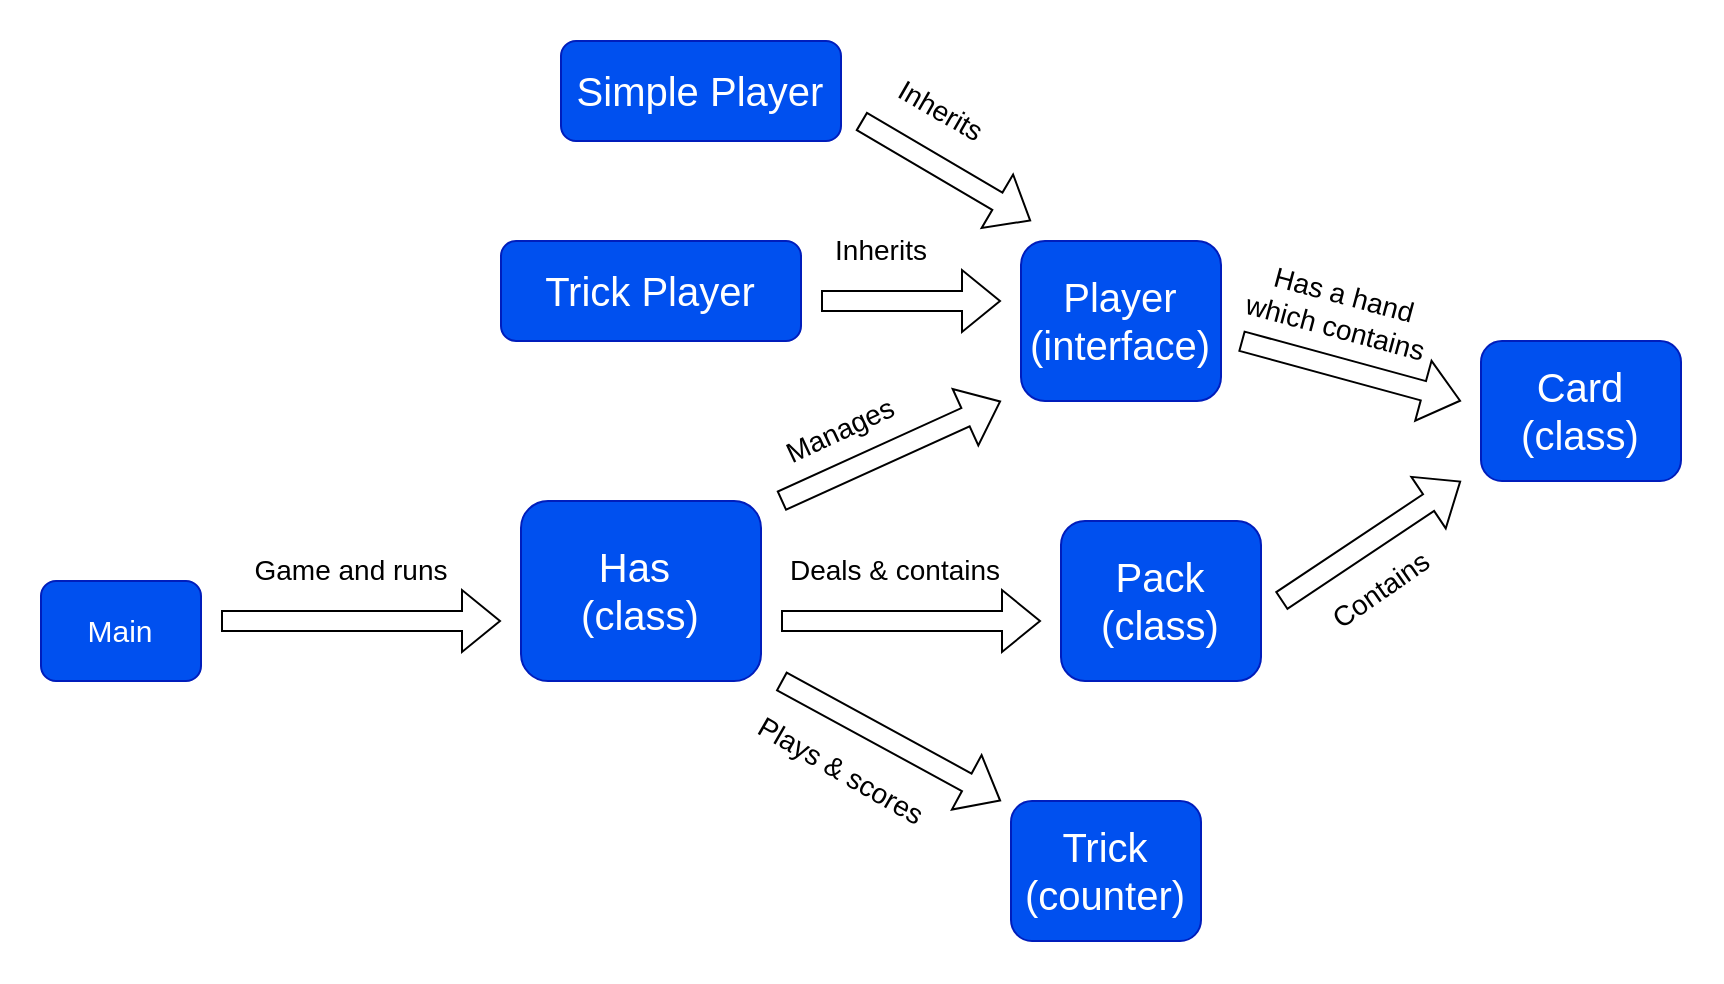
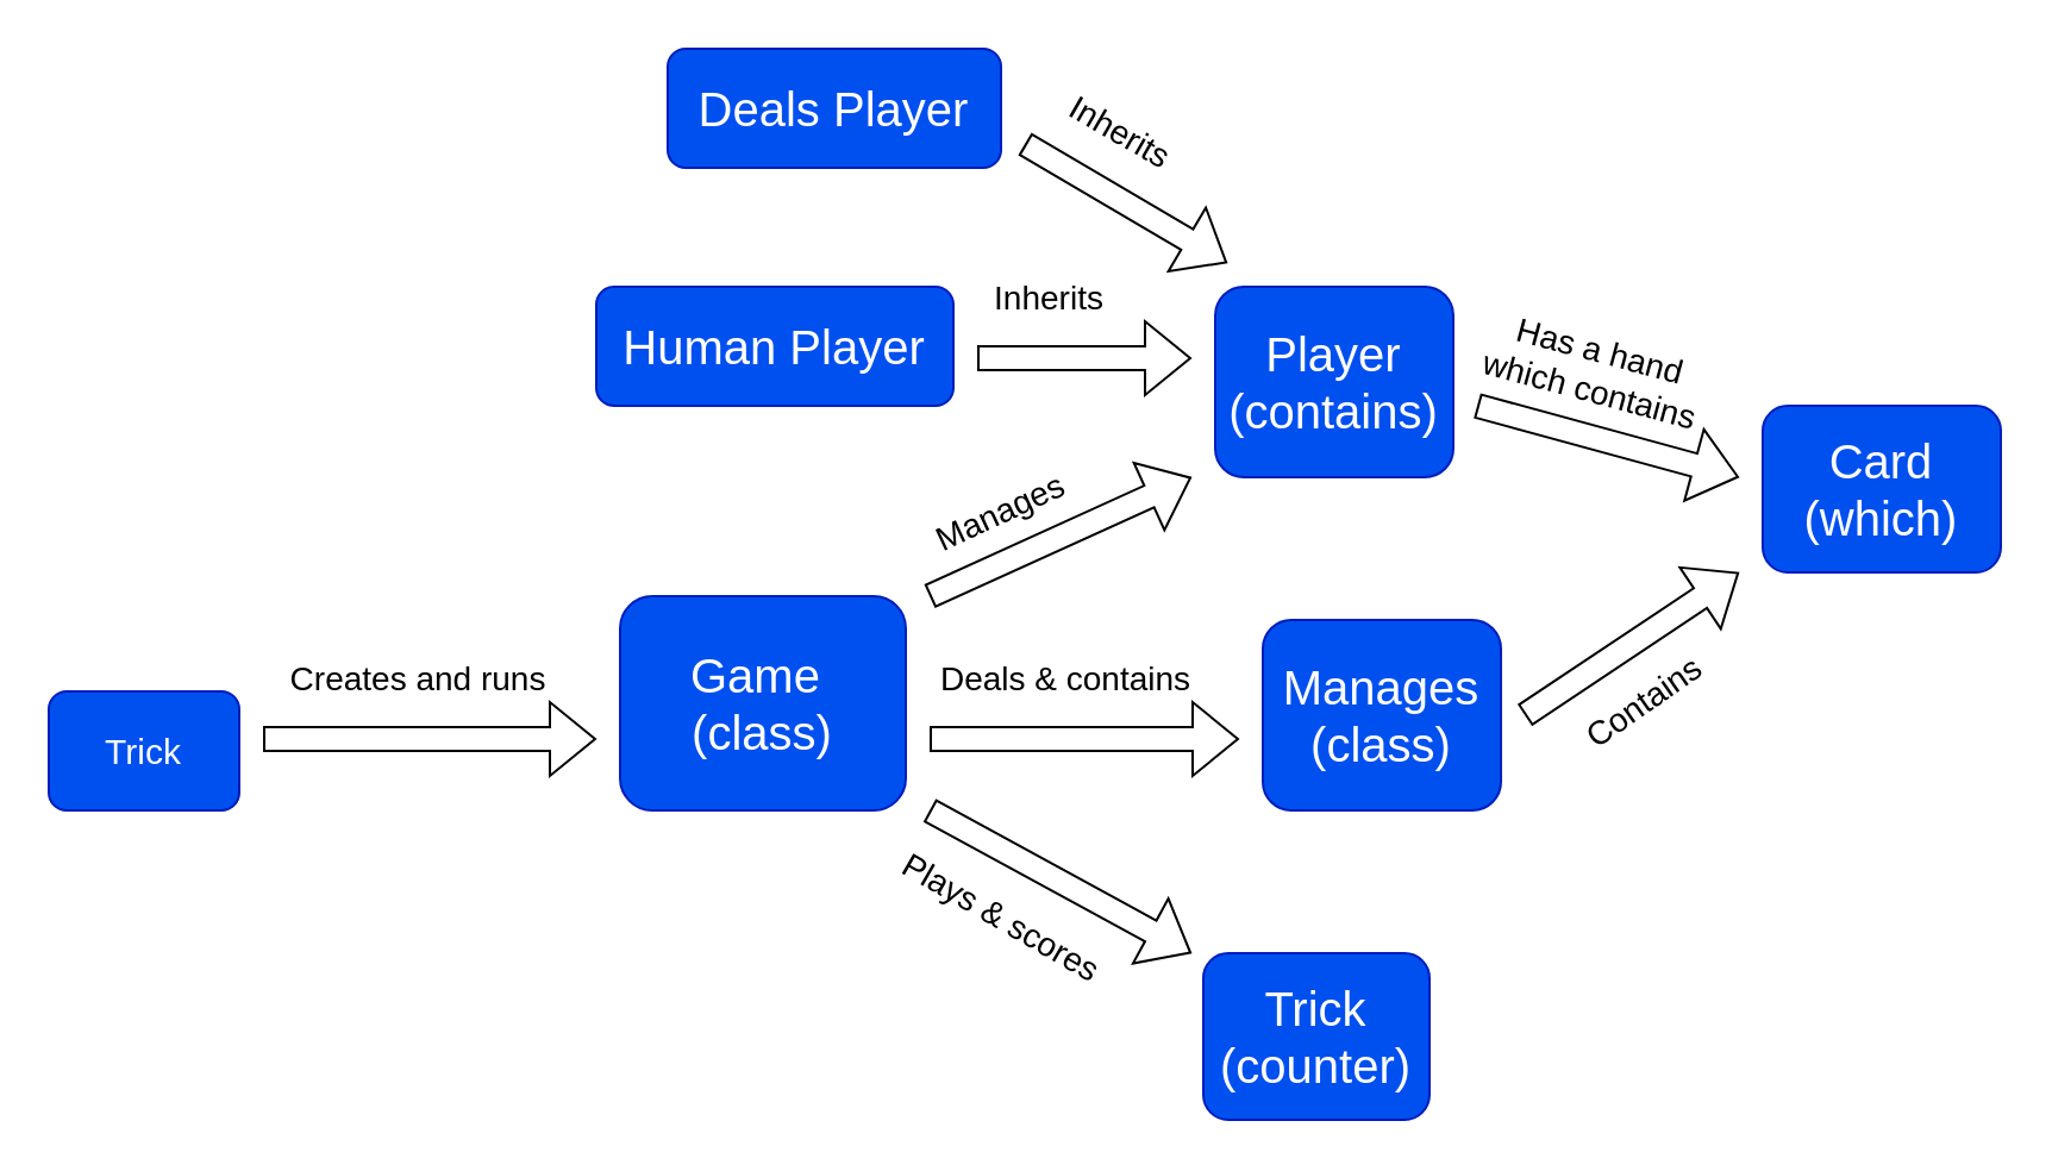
- <mxCell id="15" value="&lt;font style=&quot;font-size: 20px;&quot;&gt;Simple Player&lt;/font&gt;" style="rounded=1;whiteSpace=wrap;html=1;fillColor=#0050ef;fontColor=#ffffff;strokeColor=#001DBC;" vertex="1" parent="1"><mxGeometry x="280" y="20" width="140" height="50" as="geometry" /></mxCell>
+ <mxCell id="15" value="&lt;font style=&quot;font-size: 20px;&quot;&gt;Deals Player&lt;/font&gt;" style="rounded=1;whiteSpace=wrap;html=1;fillColor=#0050ef;fontColor=#ffffff;strokeColor=#001DBC;" vertex="1" parent="1"><mxGeometry x="280" y="20" width="140" height="50" as="geometry" /></mxCell>
- <mxCell id="16" value="&lt;font style=&quot;font-size: 20px;&quot;&gt;Trick Player&lt;/font&gt;" style="rounded=1;whiteSpace=wrap;html=1;fillColor=#0050ef;fontColor=#ffffff;strokeColor=#001DBC;" vertex="1" parent="1"><mxGeometry x="250" y="120" width="150" height="50" as="geometry" /></mxCell>
+ <mxCell id="16" value="&lt;font style=&quot;font-size: 20px;&quot;&gt;Human Player&lt;/font&gt;" style="rounded=1;whiteSpace=wrap;html=1;fillColor=#0050ef;fontColor=#ffffff;strokeColor=#001DBC;" vertex="1" parent="1"><mxGeometry x="250" y="120" width="150" height="50" as="geometry" /></mxCell>
- <mxCell id="9" value="&lt;font style=&quot;font-size: 20px;&quot;&gt;Player (interface)&lt;/font&gt;" style="rounded=1;whiteSpace=wrap;html=1;fillColor=#0050ef;fontColor=#ffffff;strokeColor=#001DBC;" vertex="1" parent="1"><mxGeometry x="510" y="120" width="100" height="80" as="geometry" /></mxCell>
+ <mxCell id="9" value="&lt;font style=&quot;font-size: 20px;&quot;&gt;Player (contains)&lt;/font&gt;" style="rounded=1;whiteSpace=wrap;html=1;fillColor=#0050ef;fontColor=#ffffff;strokeColor=#001DBC;" vertex="1" parent="1"><mxGeometry x="510" y="120" width="100" height="80" as="geometry" /></mxCell>
- <mxCell id="12" value="&lt;font style=&quot;font-size: 20px;&quot;&gt;Card (class)&lt;/font&gt;" style="rounded=1;whiteSpace=wrap;html=1;fillColor=#0050ef;fontColor=#ffffff;strokeColor=#001DBC;" vertex="1" parent="1"><mxGeometry x="740" y="170" width="100" height="70" as="geometry" /></mxCell>
+ <mxCell id="12" value="&lt;font style=&quot;font-size: 20px;&quot;&gt;Card (which)&lt;/font&gt;" style="rounded=1;whiteSpace=wrap;html=1;fillColor=#0050ef;fontColor=#ffffff;strokeColor=#001DBC;" vertex="1" parent="1"><mxGeometry x="740" y="170" width="100" height="70" as="geometry" /></mxCell>
- <mxCell id="5" value="&lt;font style=&quot;font-size: 14px;&quot;&gt;Game and runs&lt;/font&gt;" style="text;html=1;align=center;verticalAlign=middle;resizable=0;points=[];autosize=1;strokeColor=none;fillColor=none;" vertex="1" parent="1"><mxGeometry x="110" y="270" width="130" height="30" as="geometry" /></mxCell>
+ <mxCell id="5" value="&lt;font style=&quot;font-size: 14px;&quot;&gt;Creates and runs&lt;/font&gt;" style="text;html=1;align=center;verticalAlign=middle;resizable=0;points=[];autosize=1;strokeColor=none;fillColor=none;" vertex="1" parent="1"><mxGeometry x="110" y="270" width="130" height="30" as="geometry" /></mxCell>
- <mxCell id="4" value="&lt;font style=&quot;font-size: 20px;&quot;&gt;Has&amp;nbsp;&lt;/font&gt;&lt;div&gt;&lt;font style=&quot;font-size: 20px;&quot;&gt;(class)&lt;/font&gt;&lt;/div&gt;" style="rounded=1;whiteSpace=wrap;html=1;fillColor=#0050ef;fontColor=#ffffff;strokeColor=#001DBC;" vertex="1" parent="1"><mxGeometry x="260" y="250" width="120" height="90" as="geometry" /></mxCell>
+ <mxCell id="4" value="&lt;font style=&quot;font-size: 20px;&quot;&gt;Game&amp;nbsp;&lt;/font&gt;&lt;div&gt;&lt;font style=&quot;font-size: 20px;&quot;&gt;(class)&lt;/font&gt;&lt;/div&gt;" style="rounded=1;whiteSpace=wrap;html=1;fillColor=#0050ef;fontColor=#ffffff;strokeColor=#001DBC;" vertex="1" parent="1"><mxGeometry x="260" y="250" width="120" height="90" as="geometry" /></mxCell>
- <mxCell id="10" value="&lt;font style=&quot;font-size: 20px;&quot;&gt;Pack (class)&lt;/font&gt;" style="rounded=1;whiteSpace=wrap;html=1;fillColor=#0050ef;fontColor=#ffffff;strokeColor=#001DBC;" vertex="1" parent="1"><mxGeometry x="530" y="260" width="100" height="80" as="geometry" /></mxCell>
+ <mxCell id="10" value="&lt;font style=&quot;font-size: 20px;&quot;&gt;Manages (class)&lt;/font&gt;" style="rounded=1;whiteSpace=wrap;html=1;fillColor=#0050ef;fontColor=#ffffff;strokeColor=#001DBC;" vertex="1" parent="1"><mxGeometry x="530" y="260" width="100" height="80" as="geometry" /></mxCell>
- <mxCell id="2" value="&lt;font style=&quot;font-size: 15px;&quot;&gt;Main&lt;/font&gt;" style="rounded=1;whiteSpace=wrap;html=1;fillColor=#0050ef;fontColor=#ffffff;strokeColor=#001DBC;" vertex="1" parent="1"><mxGeometry x="20" y="290" width="80" height="50" as="geometry" /></mxCell>
+ <mxCell id="2" value="&lt;font style=&quot;font-size: 15px;&quot;&gt;Trick&lt;/font&gt;" style="rounded=1;whiteSpace=wrap;html=1;fillColor=#0050ef;fontColor=#ffffff;strokeColor=#001DBC;" vertex="1" parent="1"><mxGeometry x="20" y="290" width="80" height="50" as="geometry" /></mxCell>
